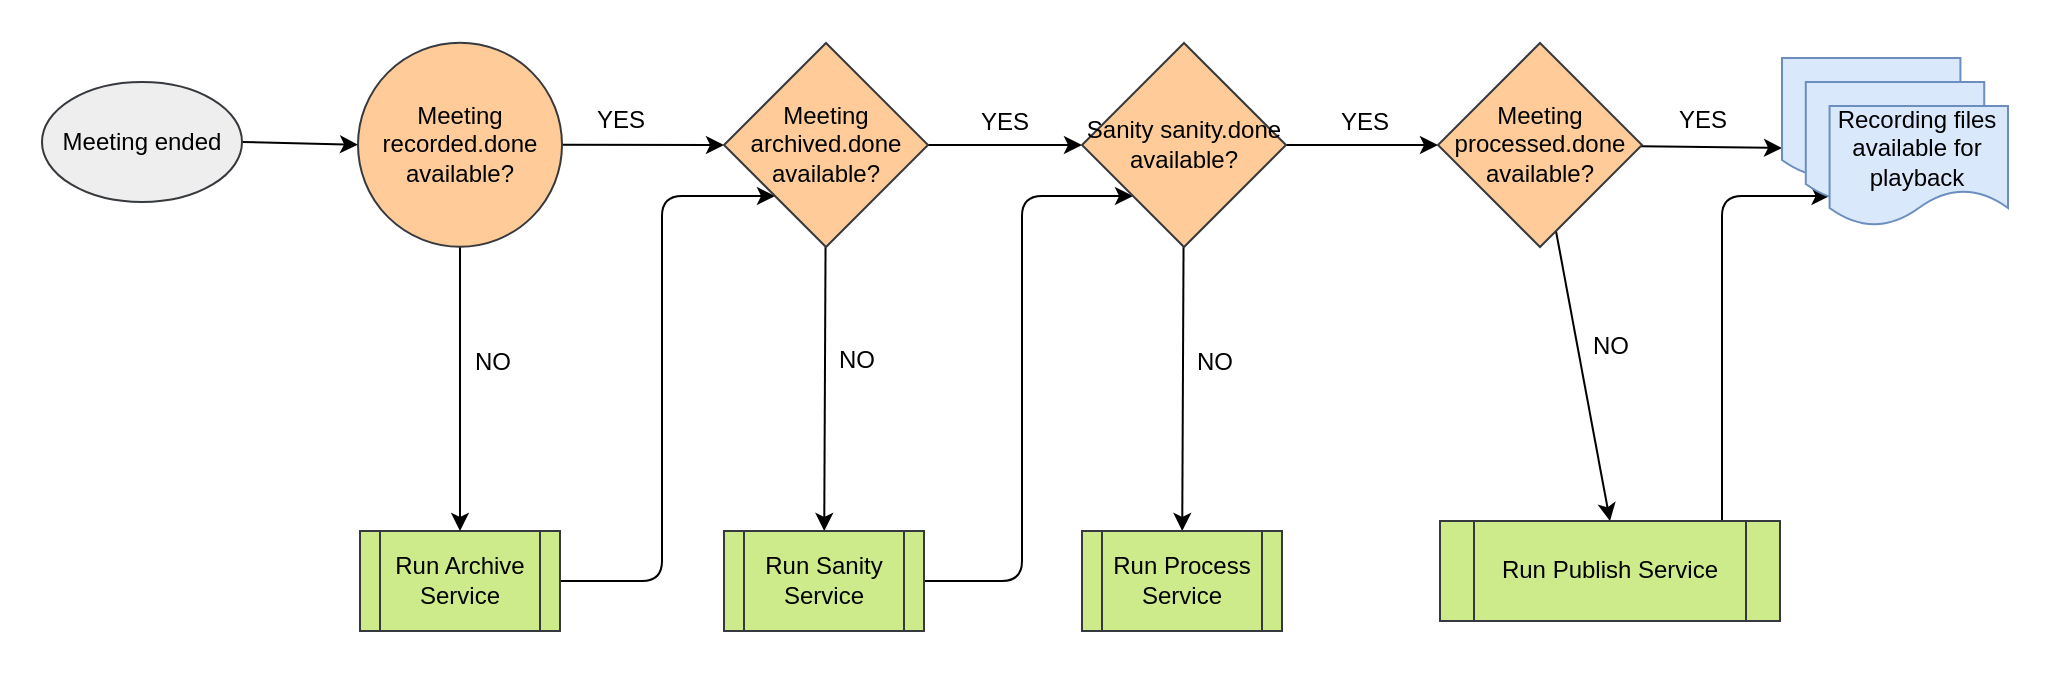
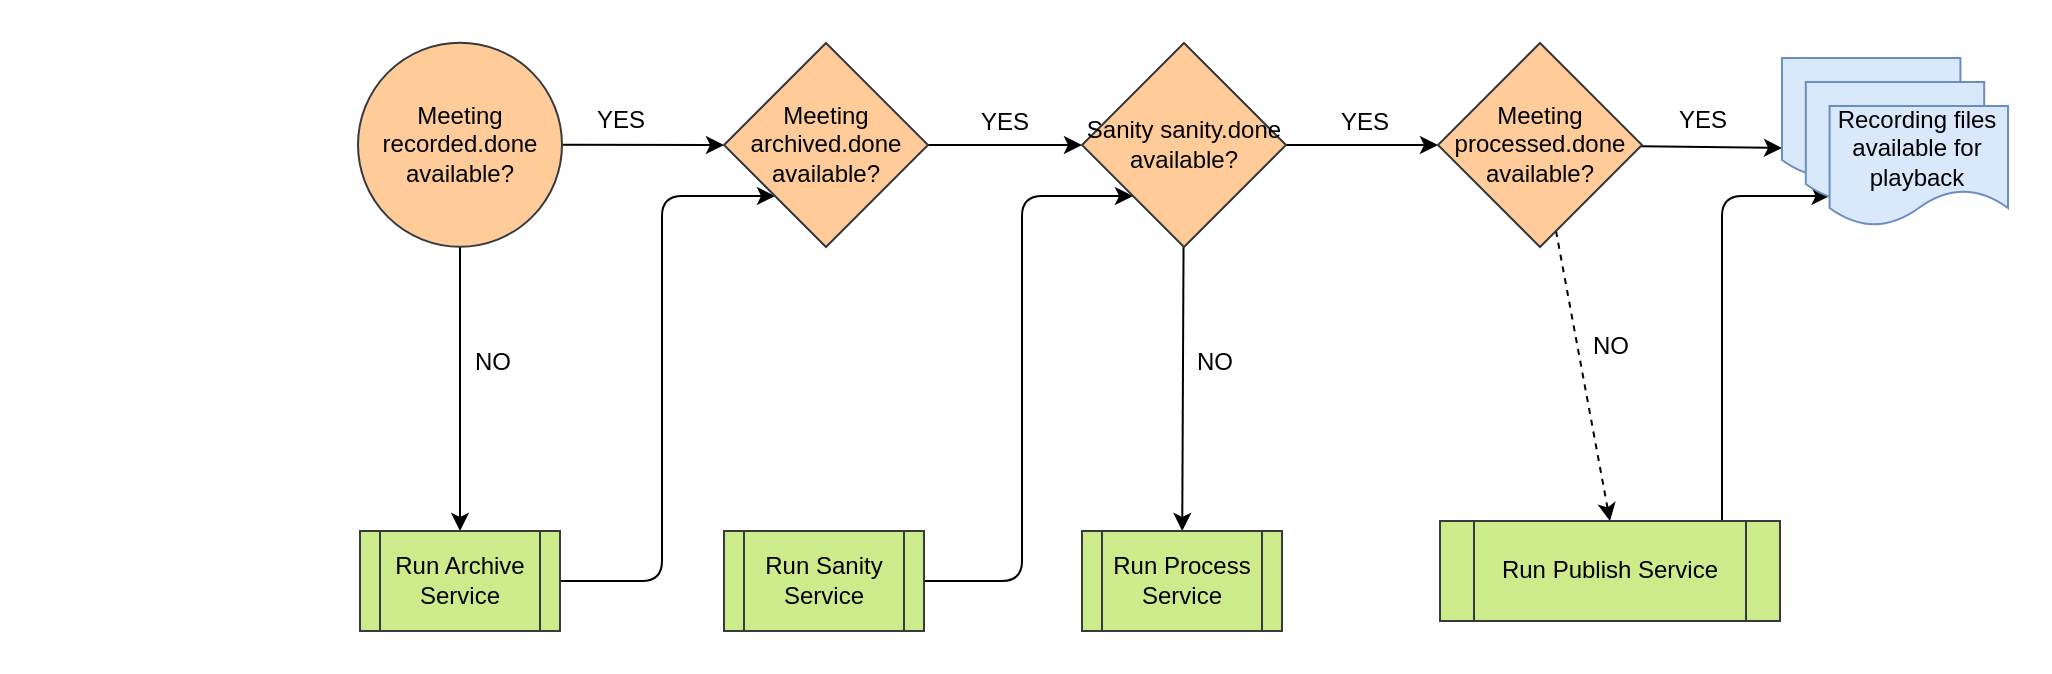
- <mxCell id="3" value="Meeting ended&lt;br&gt;" style="ellipse;whiteSpace=wrap;html=1;fillColor=#eeeeee;strokeColor=#36393d;" parent="1" vertex="1"><mxGeometry x="20.5" y="40.5" width="100" height="60" as="geometry" /></mxCell>
- <mxCell id="2" style="rounded=0;orthogonalLoop=1;jettySize=auto;html=1;exitX=1;exitY=0.5;exitDx=0;exitDy=0;entryX=0;entryY=0.5;entryDx=0;entryDy=0;" parent="1" source="3" target="10" edge="1"><mxGeometry relative="1" as="geometry"><mxPoint x="155" y="89" as="sourcePoint" /><mxPoint x="203.5" y="70.586" as="targetPoint" /></mxGeometry></mxCell>
- <mxCell id="23" style="edgeStyle=none;rounded=0;orthogonalLoop=1;jettySize=auto;html=1;entryX=0.5;entryY=0;entryDx=0;entryDy=0;" parent="1" source="27" target="30" edge="1"><mxGeometry relative="1" as="geometry" /></mxCell>
+ <mxCell id="23" style="edgeStyle=none;rounded=0;orthogonalLoop=1;jettySize=auto;html=1;entryX=0.5;entryY=0;entryDx=0;entryDy=0;dashed=1;" parent="1" source="27" target="30" edge="1"><mxGeometry relative="1" as="geometry" /></mxCell>
- <mxCell id="13" style="edgeStyle=none;rounded=0;orthogonalLoop=1;jettySize=auto;html=1;" parent="1" source="17" target="12" edge="1"><mxGeometry relative="1" as="geometry" /></mxCell>
- <mxCell id="14" value="NO" style="text;html=1;resizable=0;points=[];align=center;verticalAlign=middle;labelBackgroundColor=none;" parent="13" vertex="1" connectable="0"><mxGeometry x="-0.111" y="1" relative="1" as="geometry"><mxPoint x="14.5" y="-6" as="offset" /></mxGeometry></mxCell>
